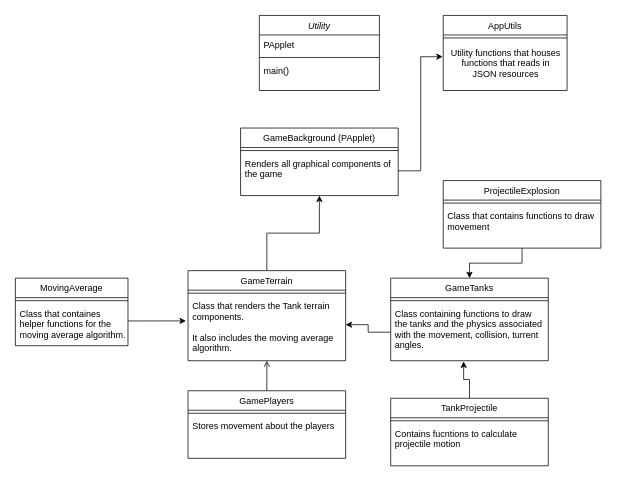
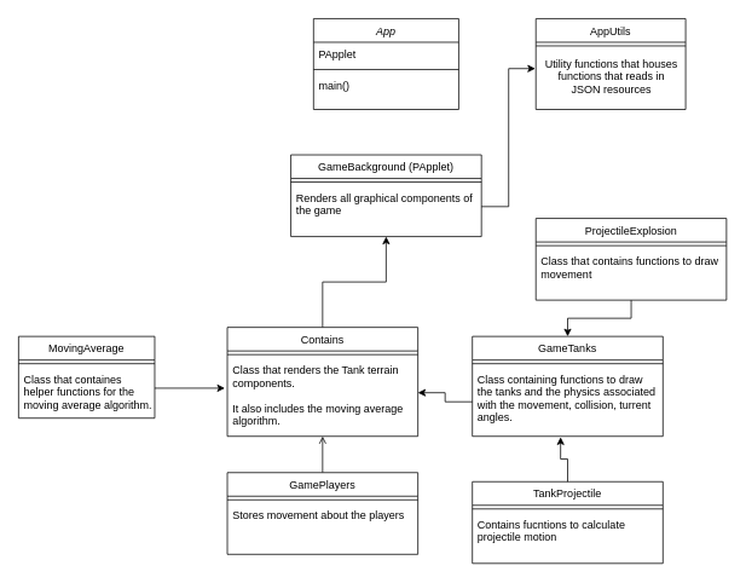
- <mxCell id="2" value="Utility" style="swimlane;fontStyle=2;align=center;verticalAlign=top;childLayout=stackLayout;horizontal=1;startSize=26;horizontalStack=0;resizeParent=1;resizeLast=0;collapsible=1;marginBottom=0;rounded=0;shadow=0;strokeWidth=1;" parent="1" vertex="1"><mxGeometry x="345" y="20" width="160" height="100" as="geometry"><mxRectangle x="230" y="140" width="160" height="26" as="alternateBounds" /></mxGeometry></mxCell>
+ <mxCell id="2" value="App" style="swimlane;fontStyle=2;align=center;verticalAlign=top;childLayout=stackLayout;horizontal=1;startSize=26;horizontalStack=0;resizeParent=1;resizeLast=0;collapsible=1;marginBottom=0;rounded=0;shadow=0;strokeWidth=1;" parent="1" vertex="1"><mxGeometry x="345" y="20" width="160" height="100" as="geometry"><mxRectangle x="230" y="140" width="160" height="26" as="alternateBounds" /></mxGeometry></mxCell>
- <mxCell id="14" value="GameTerrain" style="swimlane;fontStyle=0;align=center;verticalAlign=top;childLayout=stackLayout;horizontal=1;startSize=26;horizontalStack=0;resizeParent=1;resizeLast=0;collapsible=1;marginBottom=0;rounded=0;shadow=0;strokeWidth=1;" vertex="1" parent="1"><mxGeometry x="250" y="360" width="210" height="120" as="geometry"><mxRectangle x="550" y="140" width="160" height="26" as="alternateBounds" /></mxGeometry></mxCell>
+ <mxCell id="14" value="Contains" style="swimlane;fontStyle=0;align=center;verticalAlign=top;childLayout=stackLayout;horizontal=1;startSize=26;horizontalStack=0;resizeParent=1;resizeLast=0;collapsible=1;marginBottom=0;rounded=0;shadow=0;strokeWidth=1;" vertex="1" parent="1"><mxGeometry x="250" y="360" width="210" height="120" as="geometry"><mxRectangle x="550" y="140" width="160" height="26" as="alternateBounds" /></mxGeometry></mxCell>
